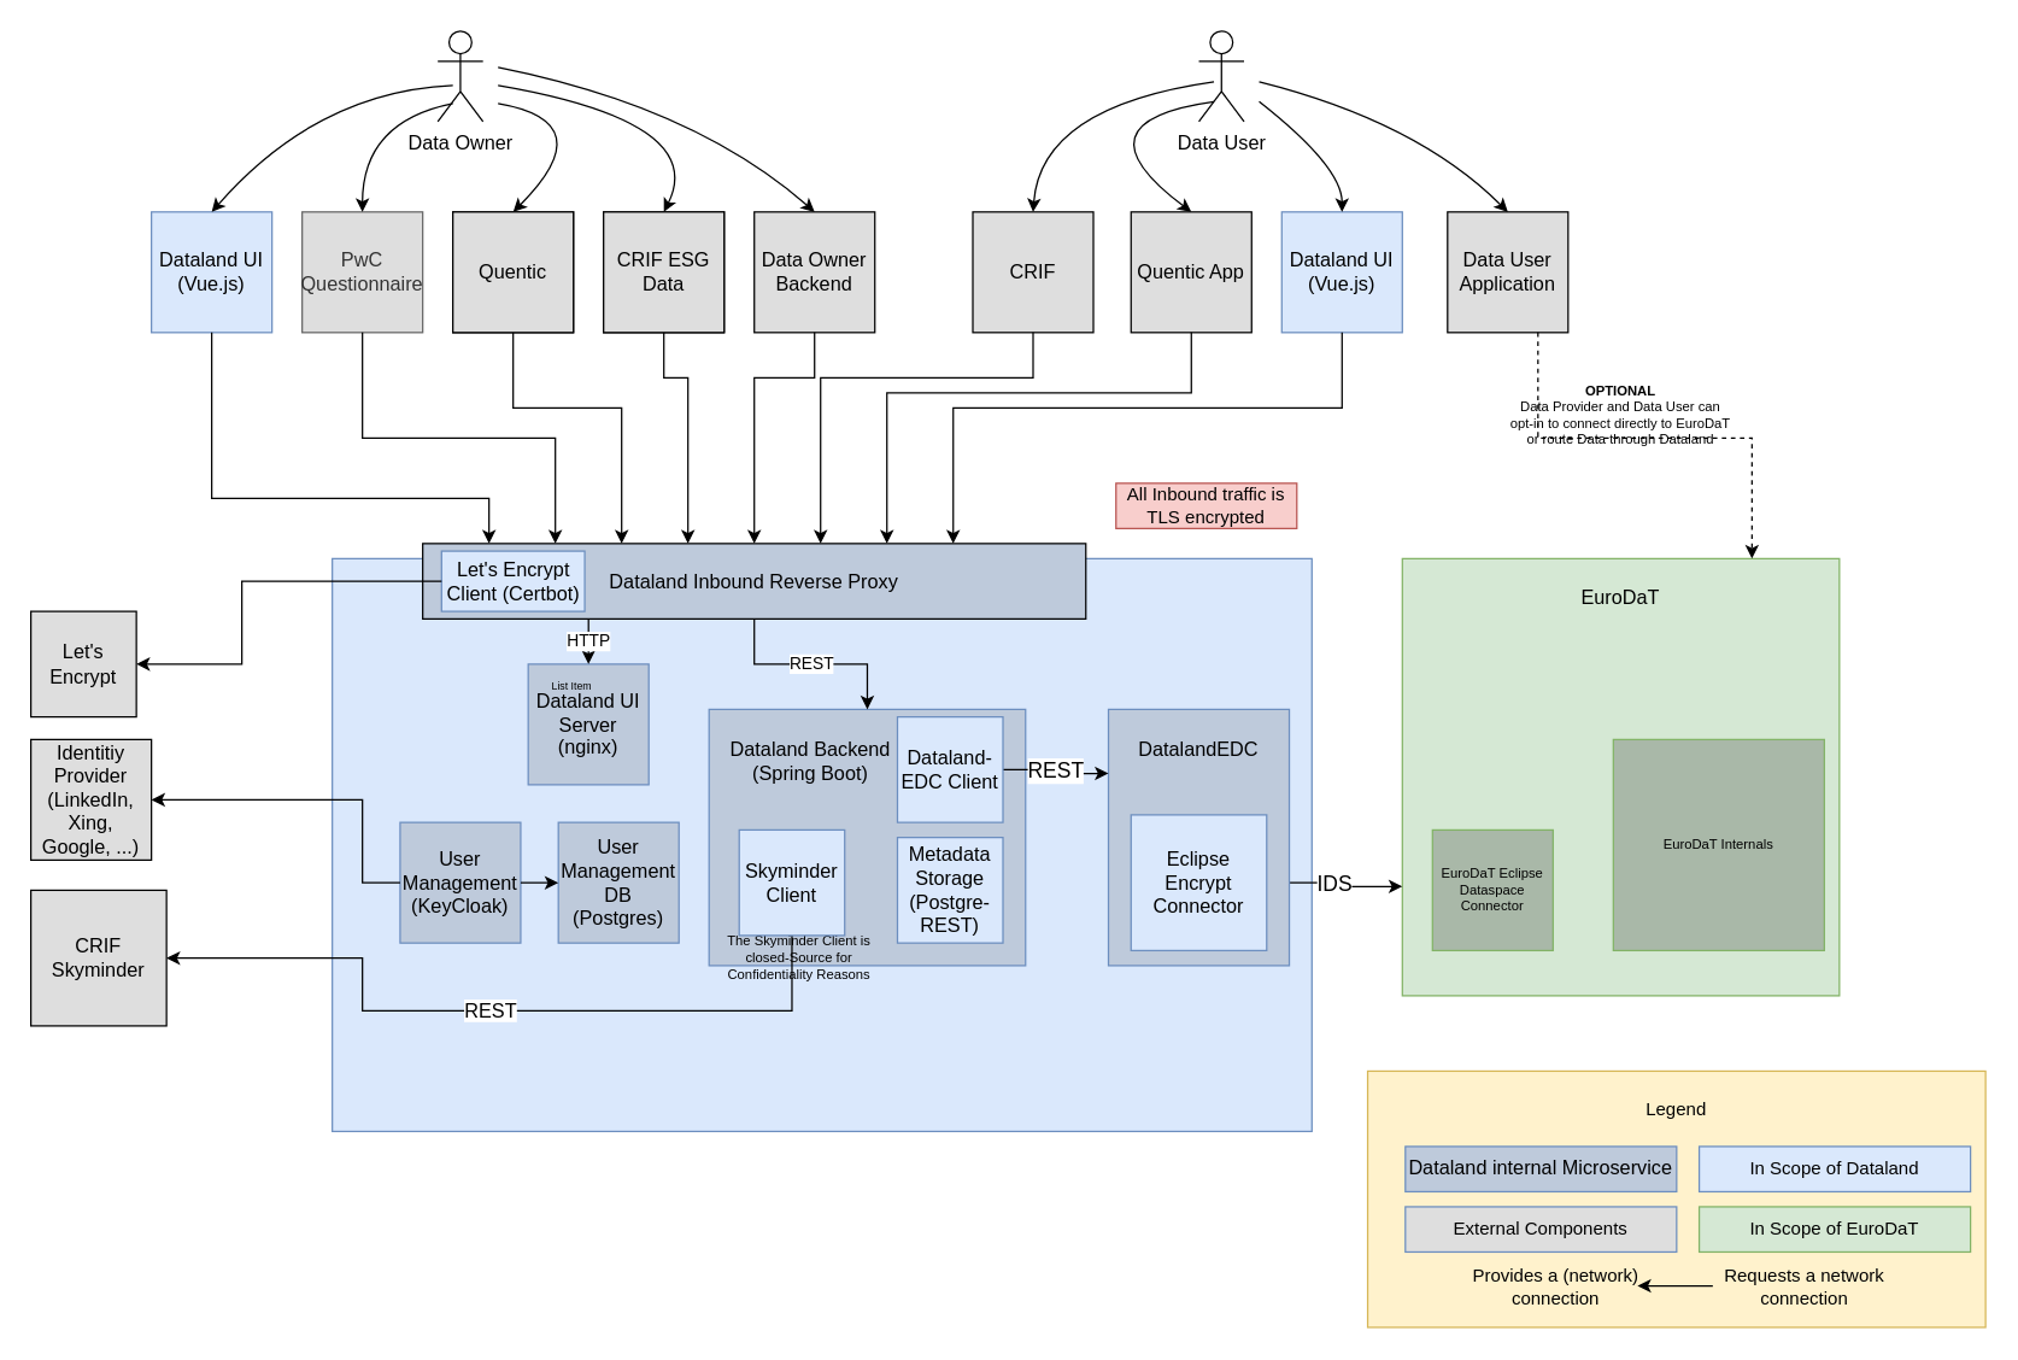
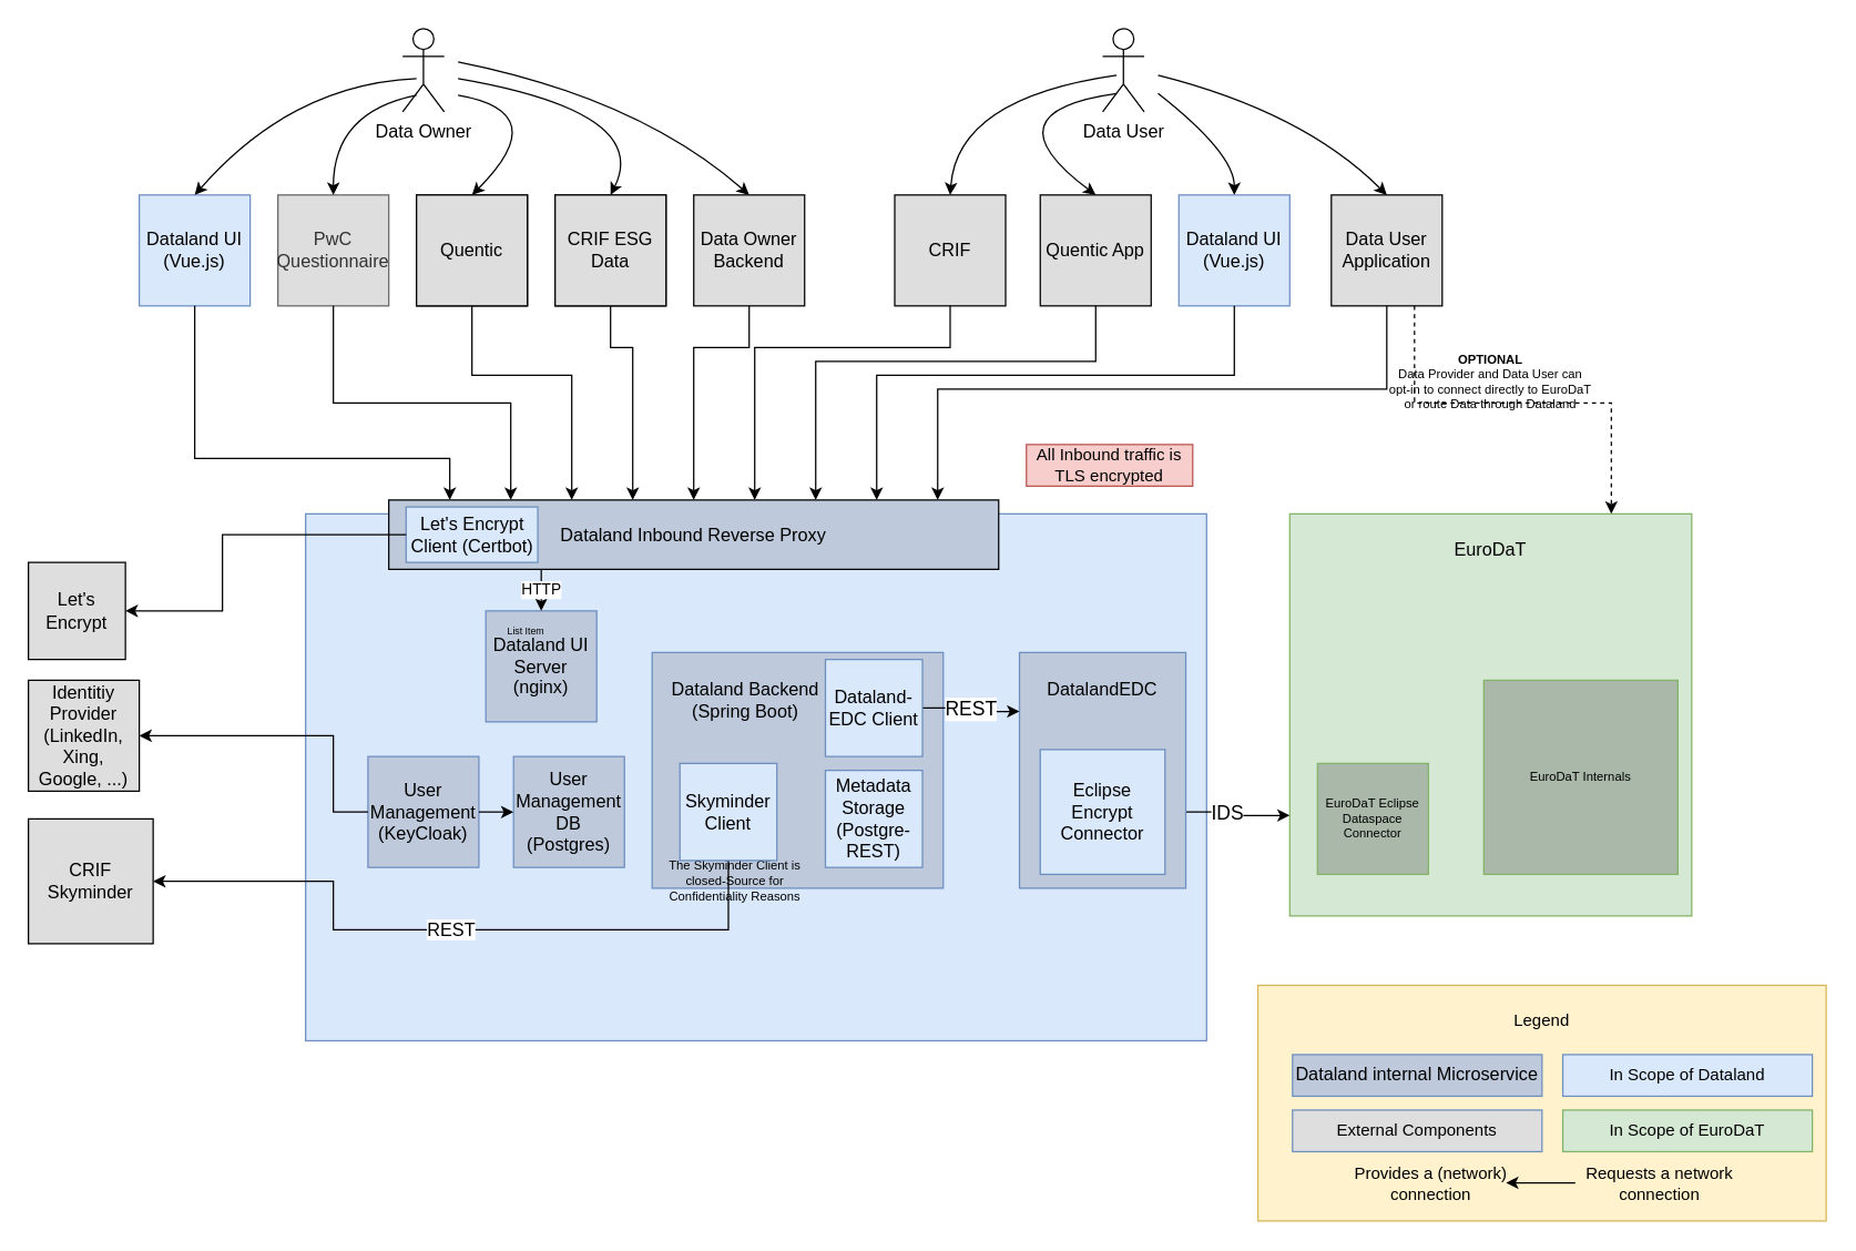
+ <mxCell id="24" value="" style="edgeStyle=elbowEdgeStyle;elbow=vertical;endArrow=classic;html=1;rounded=0;fontSize=13;exitX=0.5;exitY=1;exitDx=0;exitDy=0;entryX=0.9;entryY=0;entryDx=0;entryDy=0;entryPerimeter=0;" parent="1" source="13" target="3" edge="1"><mxGeometry width="50" height="50" relative="1" as="geometry"><mxPoint x="830" y="230" as="sourcePoint" /><mxPoint x="614" y="380" as="targetPoint" /><Array as="points"><mxPoint x="644" y="280" /></Array></mxGeometry></mxCell>
- <mxCell id="48" value="REST" style="edgeStyle=orthogonalEdgeStyle;rounded=0;orthogonalLoop=1;jettySize=auto;html=1;strokeColor=default;entryX=0.5;entryY=0;entryDx=0;entryDy=0;entryPerimeter=0;exitX=0.5;exitY=1;exitDx=0;exitDy=0;exitPerimeter=0;" parent="1" source="3" target="4" edge="1"><mxGeometry relative="1" as="geometry"><mxPoint x="460" y="430" as="sourcePoint" /></mxGeometry></mxCell>
